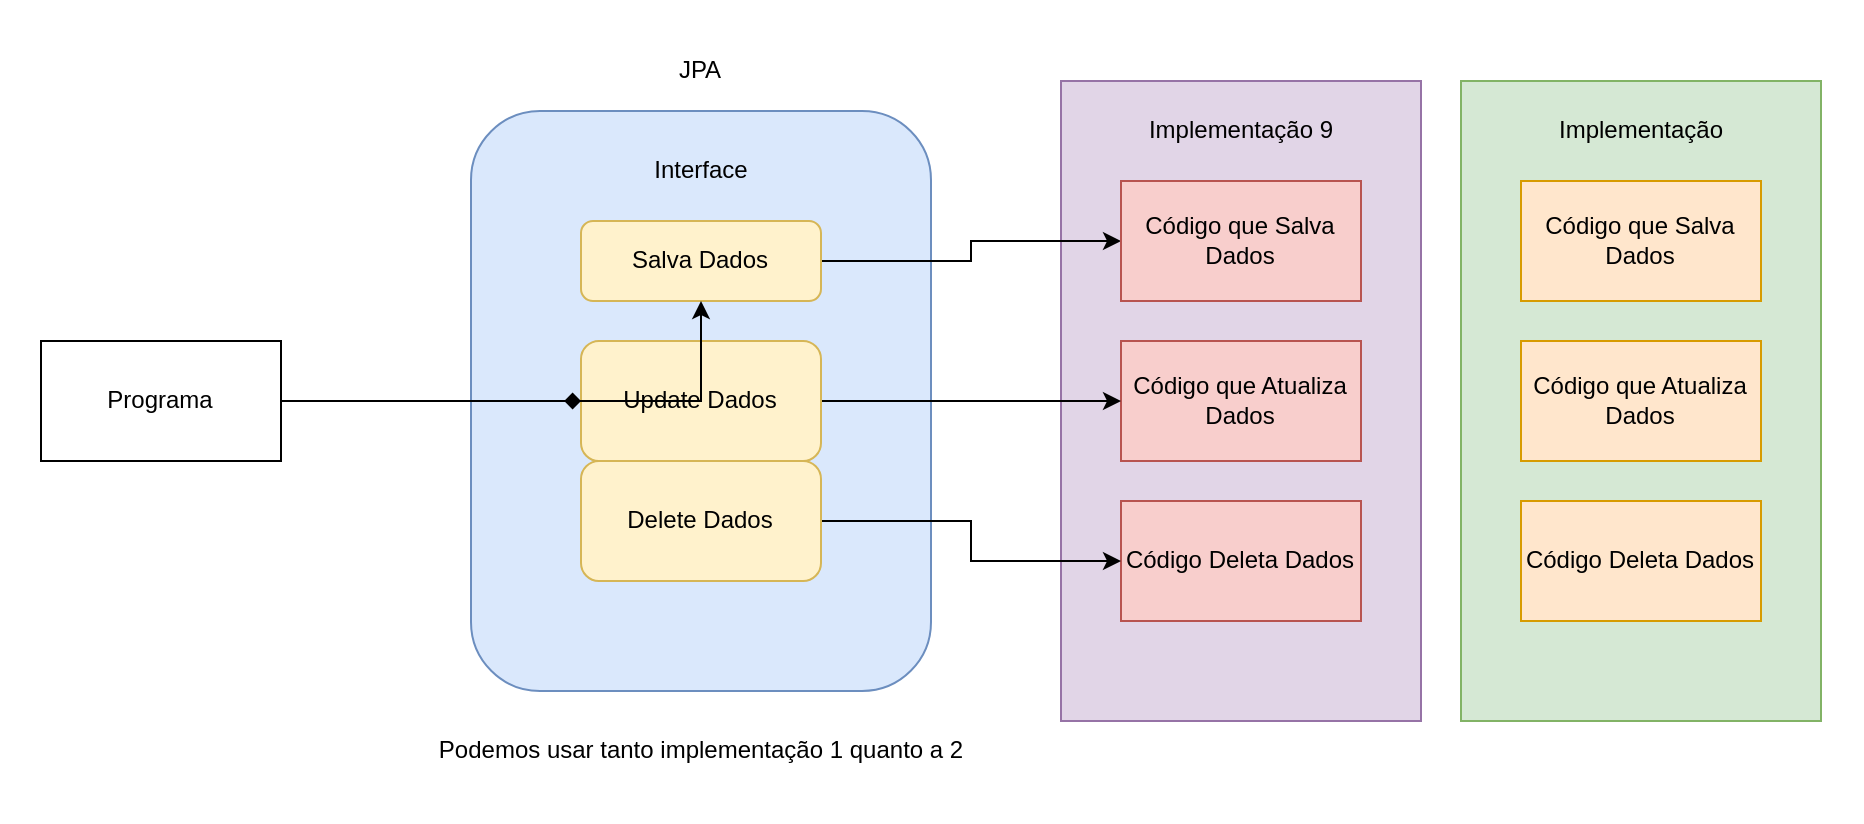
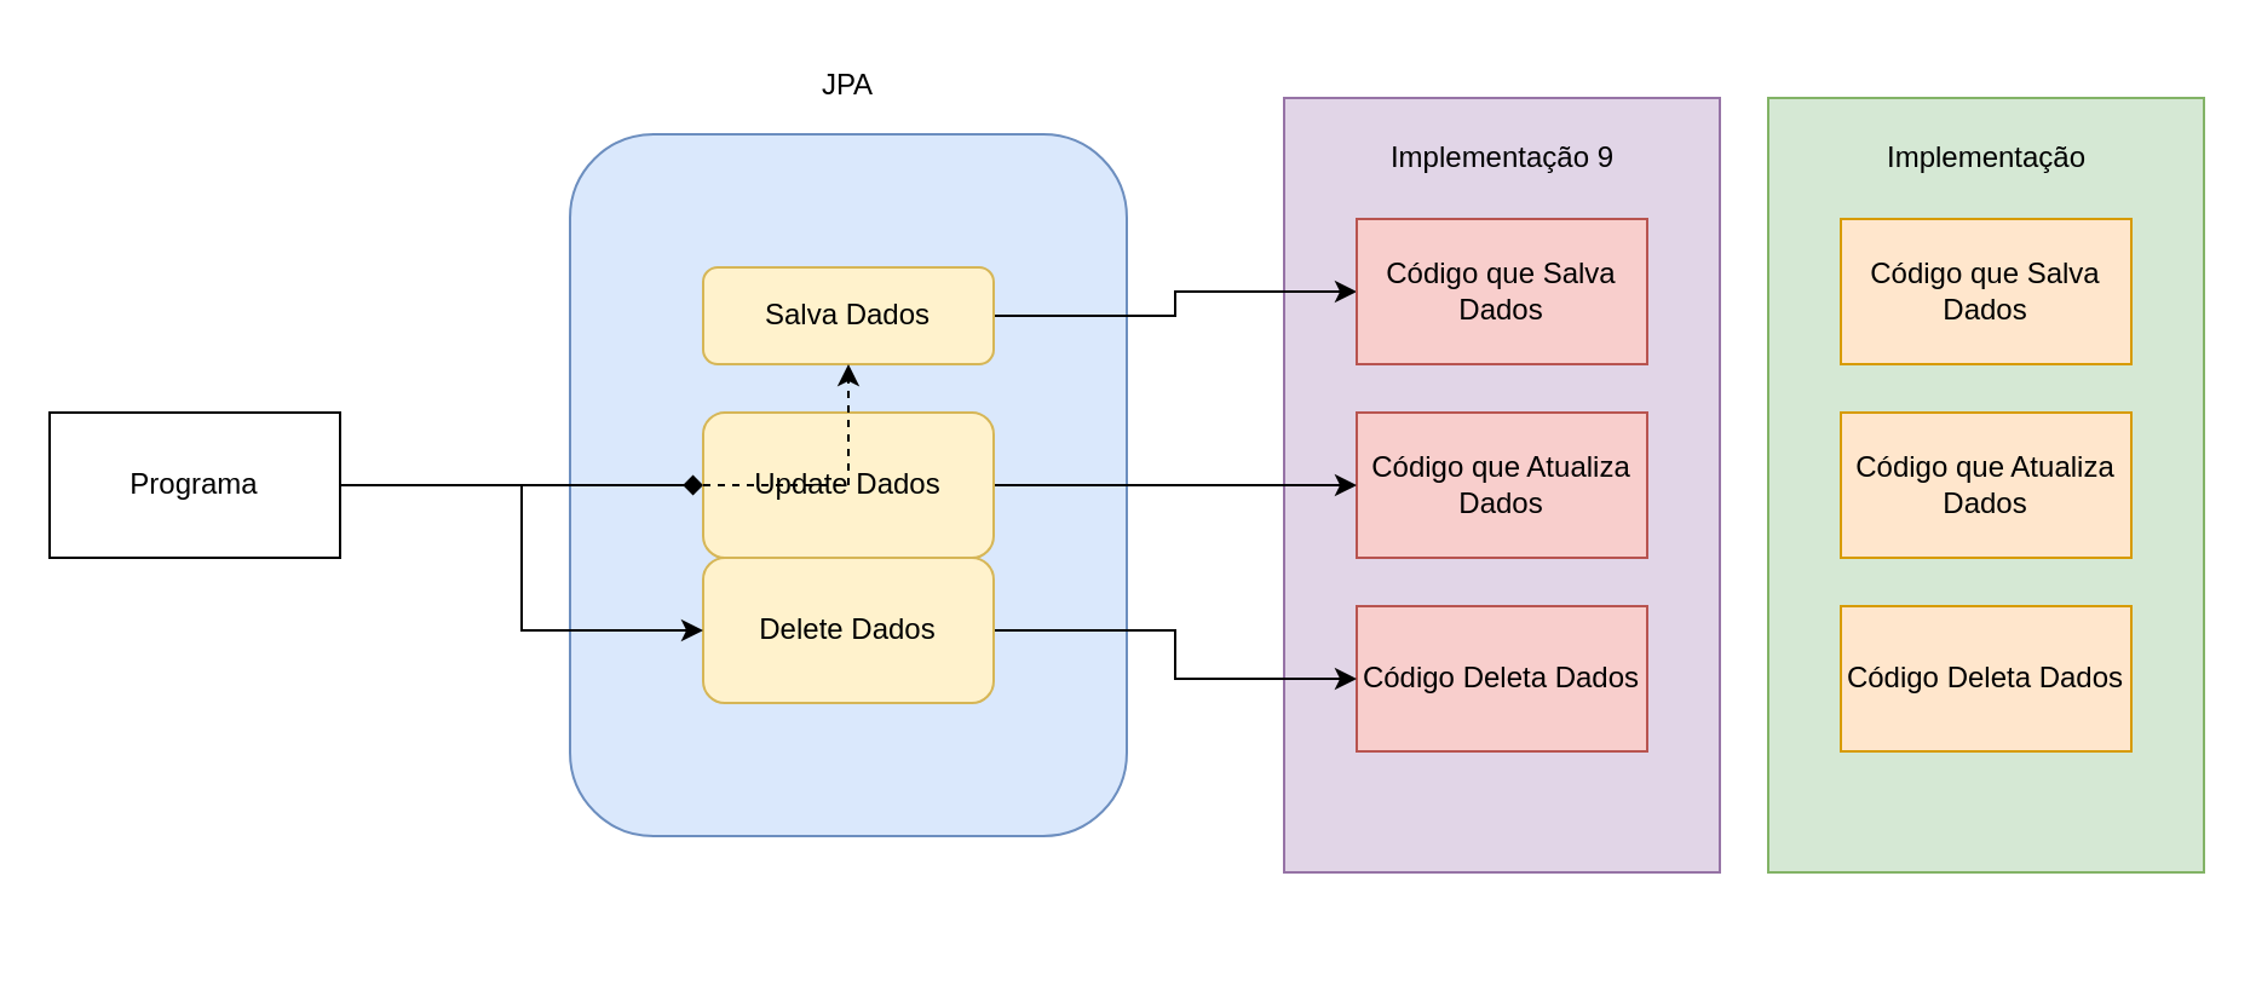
- <mxCell id="14" value="Interface" style="text;html=1;align=center;verticalAlign=middle;resizable=0;points=[];autosize=1;strokeColor=none;fillColor=none;" vertex="1" parent="1"><mxGeometry x="315" y="70" width="70" height="30" as="geometry" /></mxCell>
- <mxCell id="16" style="edgeStyle=orthogonalEdgeStyle;rounded=0;orthogonalLoop=1;jettySize=auto;html=1;" edge="1" parent="1" source="19" target="5"><mxGeometry relative="1" as="geometry" /></mxCell>
+ <mxCell id="16" style="edgeStyle=orthogonalEdgeStyle;rounded=0;orthogonalLoop=1;jettySize=auto;html=1;dashed=1;" edge="1" parent="1" source="19" target="5"><mxGeometry relative="1" as="geometry" /></mxCell>
+ <mxCell id="18" style="edgeStyle=orthogonalEdgeStyle;rounded=0;orthogonalLoop=1;jettySize=auto;html=1;" edge="1" parent="1" source="19" target="12"><mxGeometry relative="1" as="geometry" /></mxCell>
- <mxCell id="25" value="Podemos usar tanto implementação 1 quanto a 2" style="text;html=1;align=center;verticalAlign=middle;resizable=0;points=[];autosize=1;strokeColor=none;fillColor=none;" vertex="1" parent="1"><mxGeometry x="205" y="360" width="290" height="30" as="geometry" /></mxCell>
